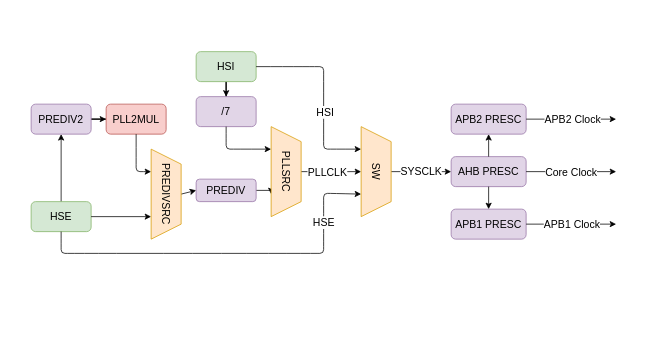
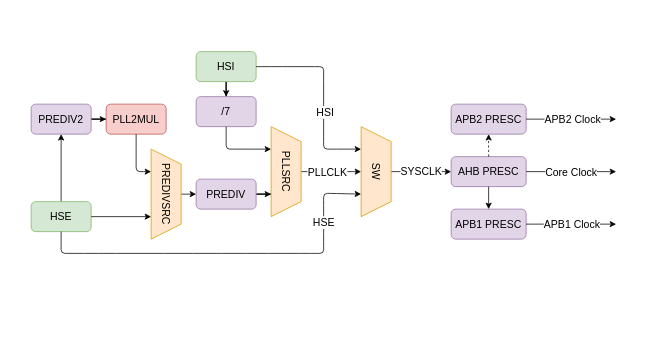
- <mxCell id="28" value="" style="endArrow=classic;html=1;rounded=0;fontSize=14;entryX=0.5;entryY=1;entryDx=0;entryDy=0;" edge="1" parent="1" source="23" target="26"><mxGeometry width="50" height="50" relative="1" as="geometry"><mxPoint x="591" y="418" as="sourcePoint" /><mxPoint x="641" y="368" as="targetPoint" /></mxGeometry></mxCell>
+ <mxCell id="28" value="" style="endArrow=classic;html=1;rounded=0;fontSize=14;entryX=0.5;entryY=1;entryDx=0;entryDy=0;dashed=1;" edge="1" parent="1" source="23" target="26"><mxGeometry width="50" height="50" relative="1" as="geometry"><mxPoint x="591" y="418" as="sourcePoint" /><mxPoint x="641" y="368" as="targetPoint" /></mxGeometry></mxCell>
- <mxCell id="8" value="PREDIV" style="rounded=1;whiteSpace=wrap;html=1;fontSize=14;fillColor=#e1d5e7;strokeColor=#9673a6;" vertex="1" parent="1"><mxGeometry x="261" y="238" width="80" height="30" as="geometry" /></mxCell>
+ <mxCell id="8" value="PREDIV" style="rounded=1;whiteSpace=wrap;html=1;fontSize=14;fillColor=#e1d5e7;strokeColor=#9673a6;" vertex="1" parent="1"><mxGeometry x="261" y="238" width="80" height="40" as="geometry" /></mxCell>
